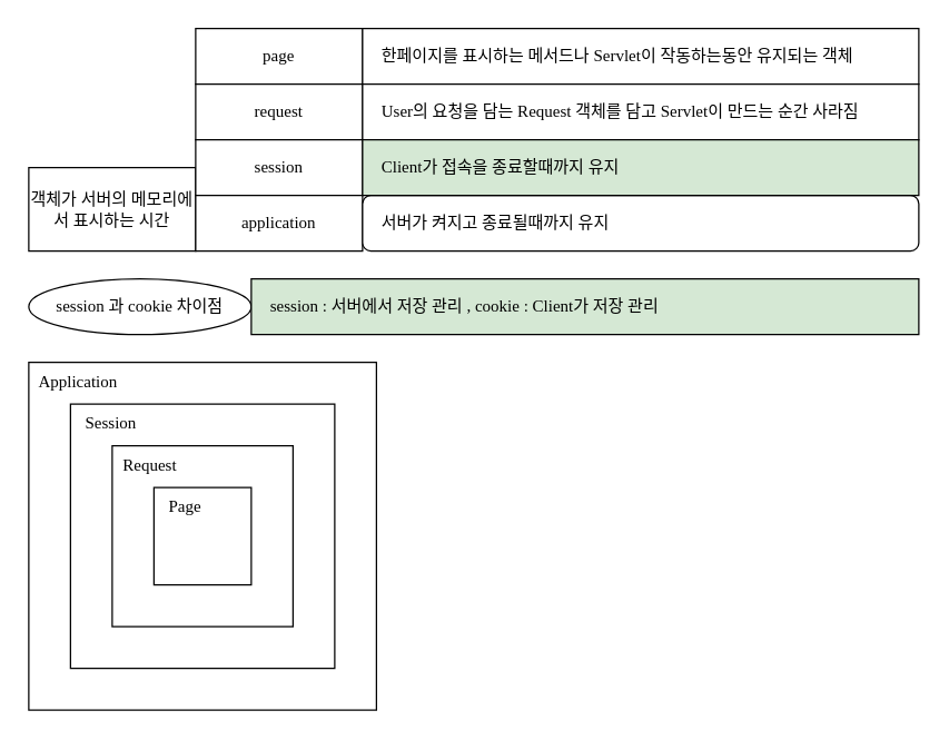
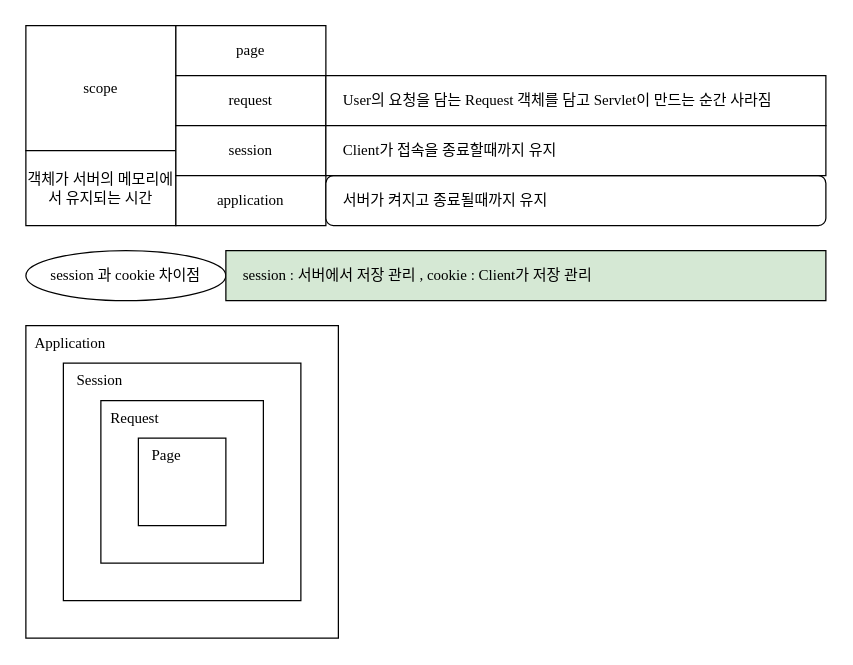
- <mxCell id="9" value="&amp;nbsp; &amp;nbsp; 한페이지를 표시하는 메서드나 Servlet이 작동하는동안 유지되는 객체" style="rounded=0;whiteSpace=wrap;html=1;fontFamily=a고딕14;align=left;" vertex="1" parent="1"><mxGeometry x="260" y="20" width="400" height="40" as="geometry" /></mxCell>
+ <mxCell id="3" value="scope" style="rounded=0;whiteSpace=wrap;html=1;fontFamily=a고딕14;" vertex="1" parent="1"><mxGeometry x="20" y="20" width="120" height="100" as="geometry" /></mxCell>
- <mxCell id="12" value="&amp;nbsp; &amp;nbsp; Client가 접속을 종료할때까지 유지" style="rounded=0;whiteSpace=wrap;html=1;fontFamily=a고딕14;align=left;fillColor=#d5e8d4;" vertex="1" parent="1"><mxGeometry x="260" y="100" width="400" height="40" as="geometry" /></mxCell>
+ <mxCell id="12" value="&amp;nbsp; &amp;nbsp; Client가 접속을 종료할때까지 유지" style="rounded=0;whiteSpace=wrap;html=1;fontFamily=a고딕14;align=left;" vertex="1" parent="1"><mxGeometry x="260" y="100" width="400" height="40" as="geometry" /></mxCell>
- <mxCell id="4" value="객체가 서버의 메모리에서 표시하는 시간" style="rounded=0;whiteSpace=wrap;html=1;fontFamily=a고딕14;" vertex="1" parent="1"><mxGeometry x="20" y="120" width="120" height="60" as="geometry" /></mxCell>
+ <mxCell id="4" value="객체가 서버의 메모리에서 유지되는 시간" style="rounded=0;whiteSpace=wrap;html=1;fontFamily=a고딕14;" vertex="1" parent="1"><mxGeometry x="20" y="120" width="120" height="60" as="geometry" /></mxCell>
